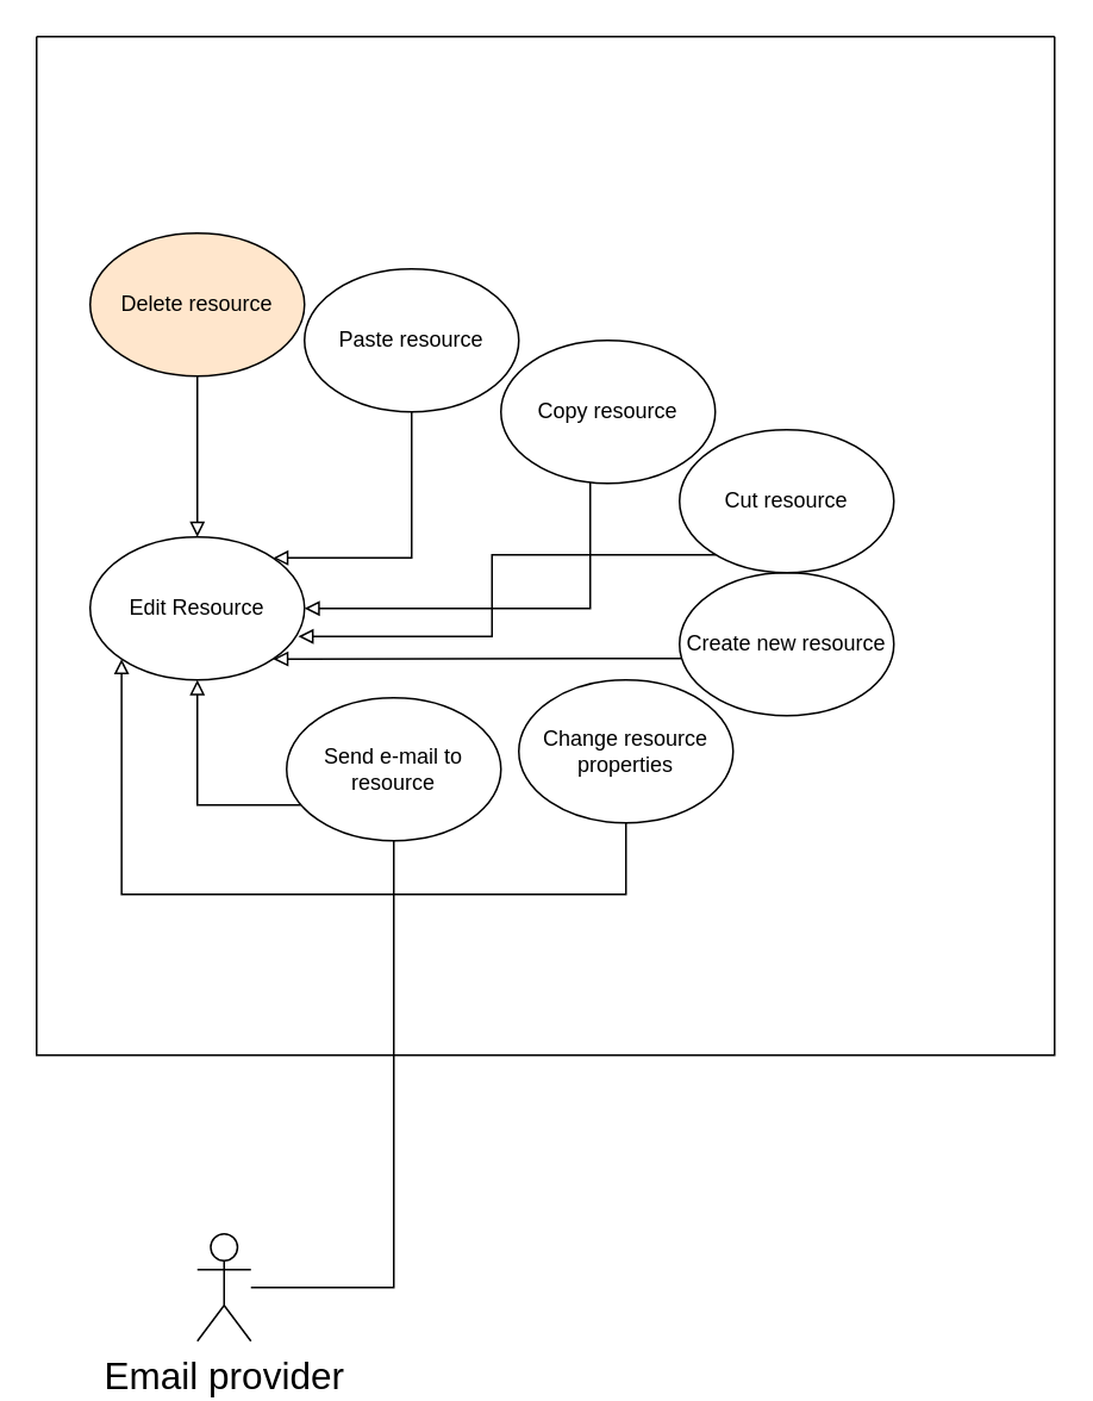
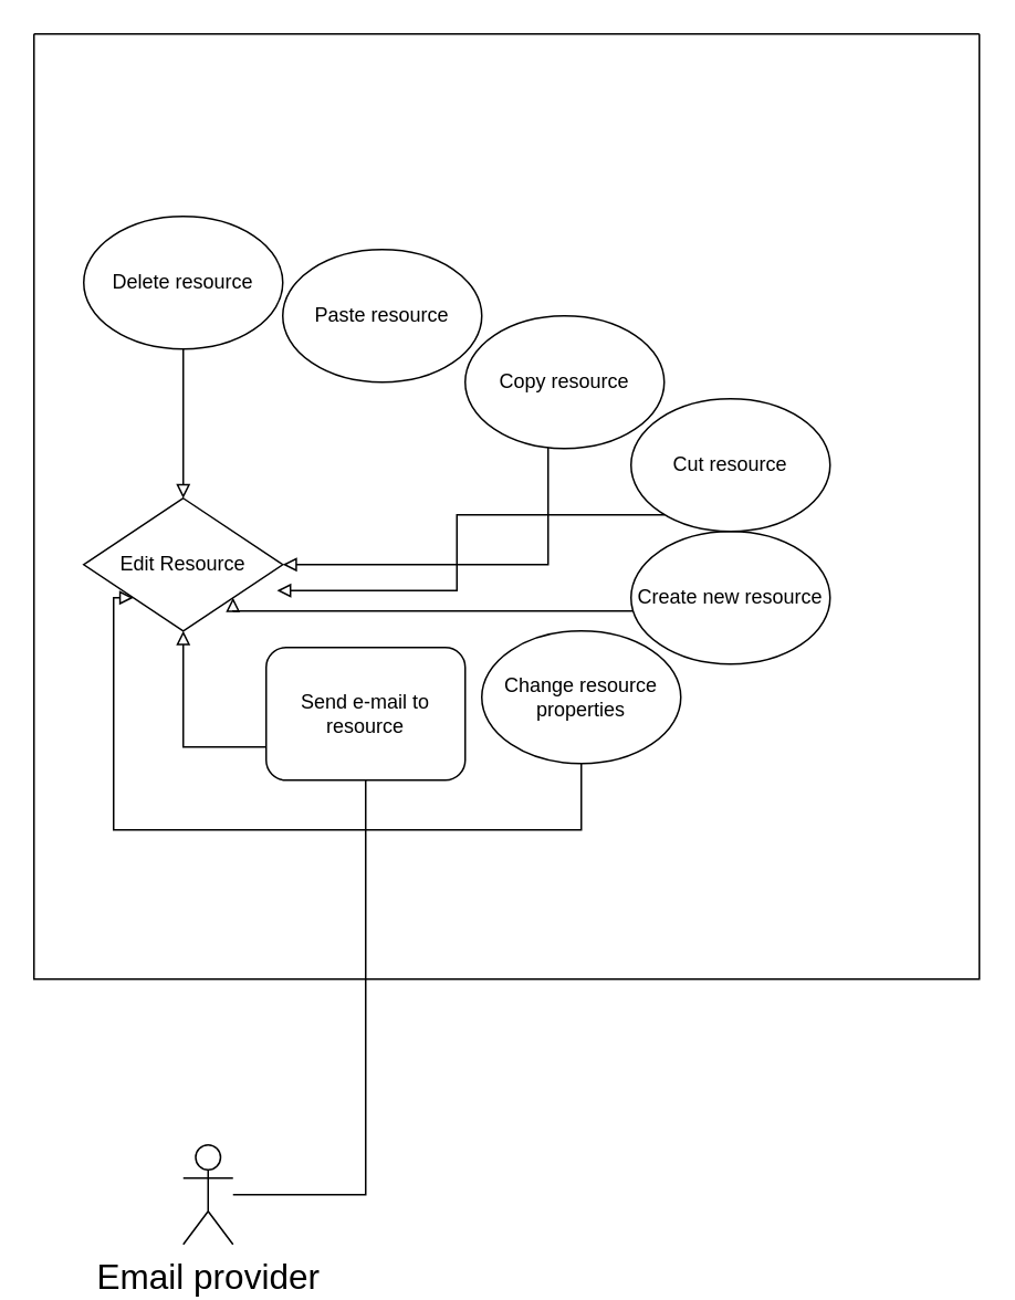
- <mxCell id="16" value="Delete resource" style="ellipse;whiteSpace=wrap;html=1;fillColor=#ffe6cc;" vertex="1" parent="2"><mxGeometry x="30" y="110" width="120" height="80" as="geometry" /></mxCell>
+ <mxCell id="16" value="Delete resource" style="ellipse;whiteSpace=wrap;html=1;" vertex="1" parent="2"><mxGeometry x="30" y="110" width="120" height="80" as="geometry" /></mxCell>
- <mxCell id="9" style="edgeStyle=orthogonalEdgeStyle;rounded=0;orthogonalLoop=1;jettySize=auto;html=1;entryX=1;entryY=0;entryDx=0;entryDy=0;startArrow=none;startFill=0;endArrow=block;endFill=0;" edge="1" parent="2" source="10" target="17"><mxGeometry relative="1" as="geometry"><Array as="points"><mxPoint x="210" y="292" /></Array></mxGeometry></mxCell>
- <mxCell id="17" value="Edit Resource" style="ellipse;whiteSpace=wrap;html=1;" vertex="1" parent="2"><mxGeometry x="30" y="280" width="120" height="80" as="geometry" /></mxCell>
+ <mxCell id="17" value="Edit Resource" style="rhombus;whiteSpace=wrap;html=1;" vertex="1" parent="2"><mxGeometry x="30" y="280" width="120" height="80" as="geometry" /></mxCell>
- <mxCell id="14" value="Send e-mail to resource" style="ellipse;whiteSpace=wrap;html=1;" vertex="1" parent="2"><mxGeometry x="140" y="370" width="120" height="80" as="geometry" /></mxCell>
+ <mxCell id="14" value="Send e-mail to resource" style="whiteSpace=wrap;html=1;rounded=1;" vertex="1" parent="2"><mxGeometry x="140" y="370" width="120" height="80" as="geometry" /></mxCell>
